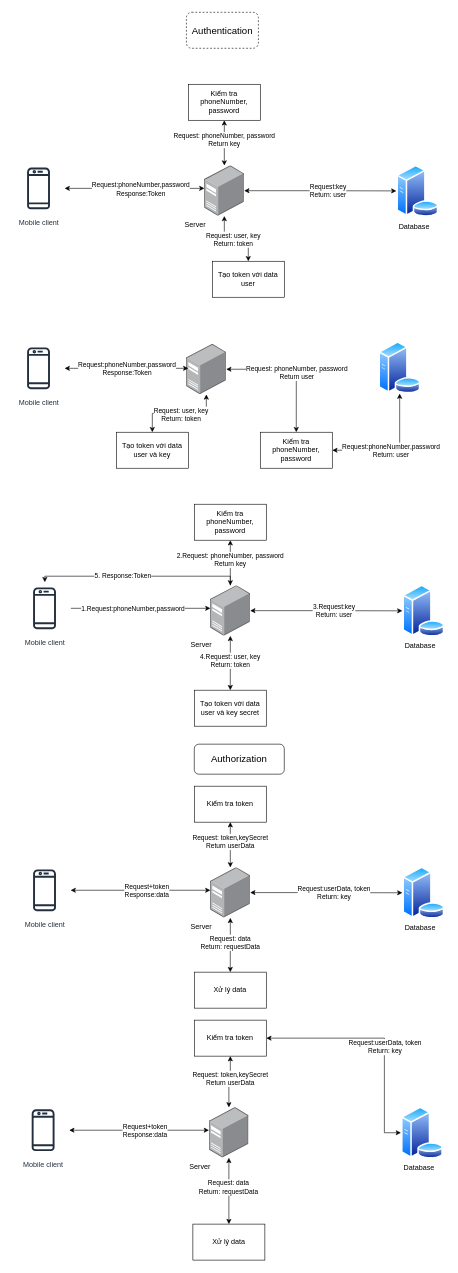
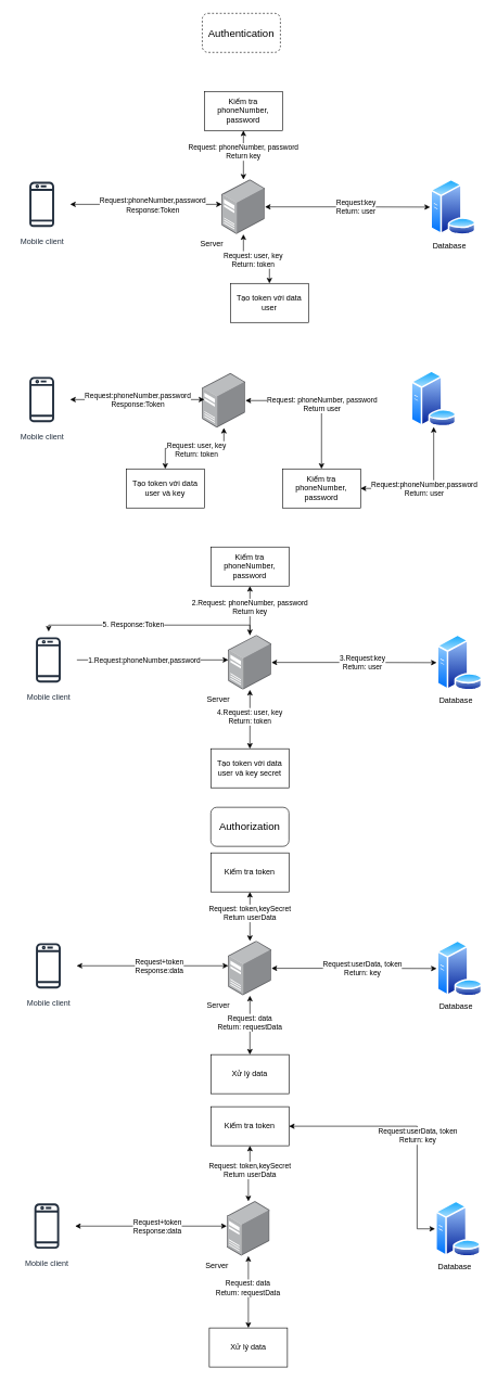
- <mxCell id="48" value="&lt;font style=&quot;font-size: 16px;&quot;&gt;Authorization&lt;/font&gt;" style="rounded=1;whiteSpace=wrap;html=1;" vertex="1" parent="1"><mxGeometry x="323.15" y="1240" width="150" height="50" as="geometry" /></mxCell>
+ <mxCell id="48" value="&lt;font style=&quot;font-size: 16px;&quot;&gt;Authorization&lt;/font&gt;" style="rounded=1;whiteSpace=wrap;html=1;" vertex="1" parent="1"><mxGeometry x="323.15" y="1240" width="120" height="60" as="geometry" /></mxCell>
